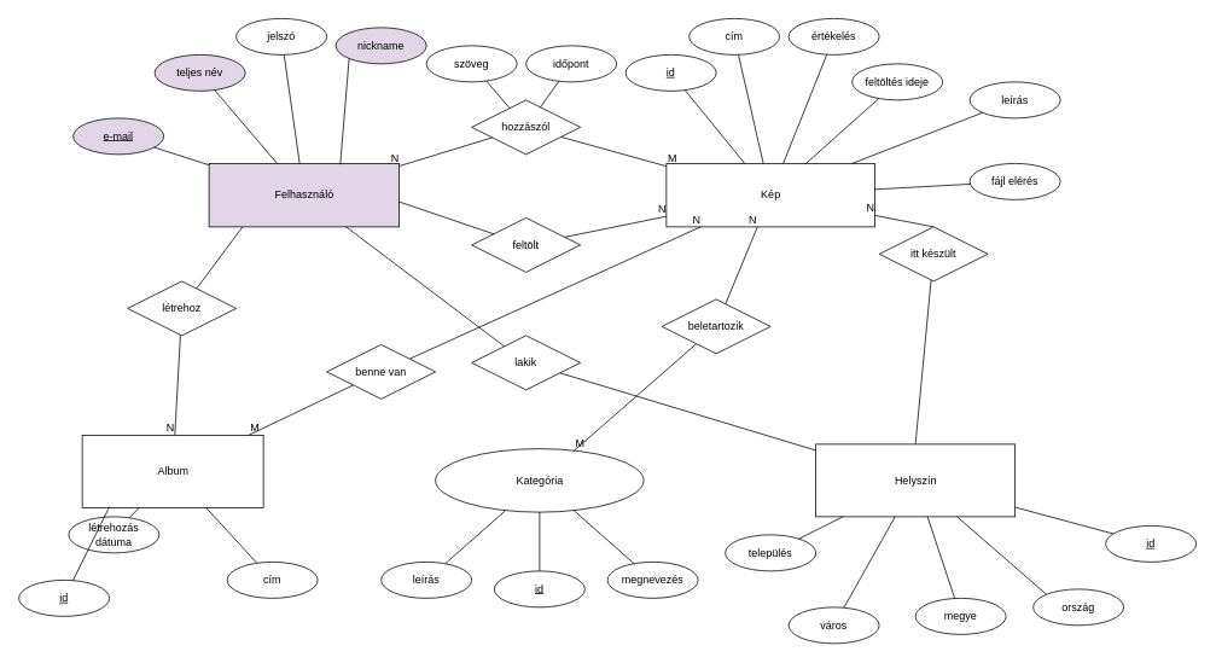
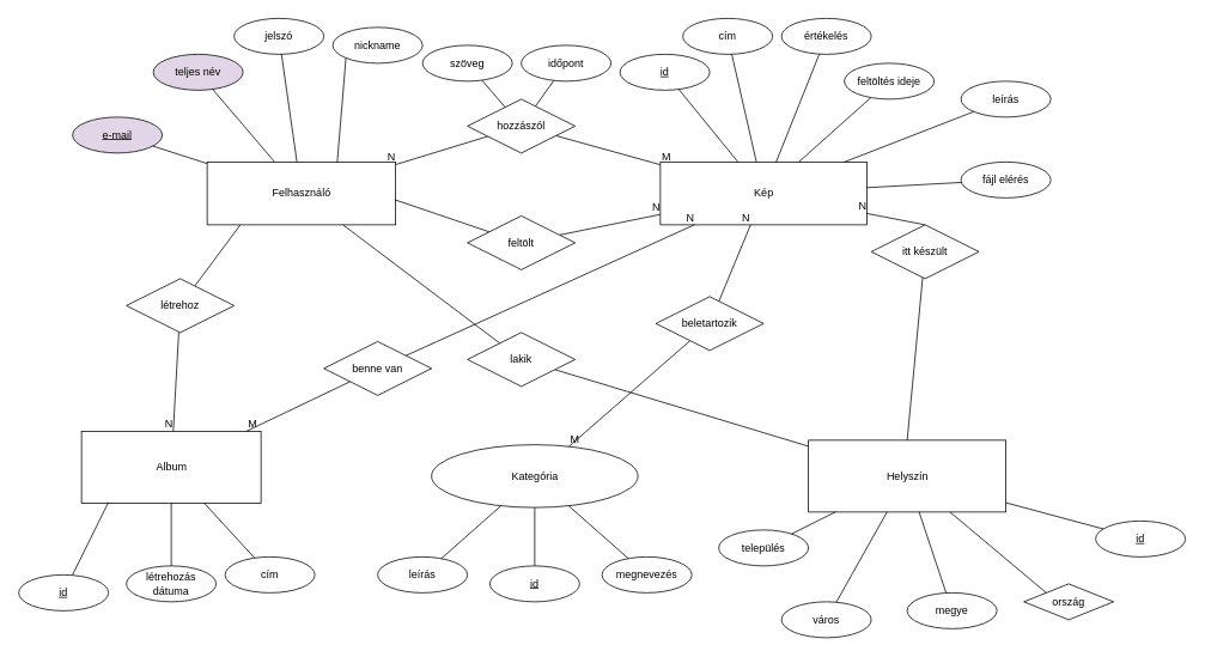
- <mxCell id="8" value="nickname" style="ellipse;whiteSpace=wrap;html=1;align=center;fillColor=#e1d5e7;" parent="1" vertex="1"><mxGeometry x="370" y="30" width="100" height="40" as="geometry" /></mxCell>
+ <mxCell id="8" value="nickname" style="ellipse;whiteSpace=wrap;html=1;align=center;" parent="1" vertex="1"><mxGeometry x="370" y="30" width="100" height="40" as="geometry" /></mxCell>
- <mxCell id="2" value="Felhasználó" style="html=1;dashed=0;whitespace=wrap;fillColor=#e1d5e7;" parent="1" vertex="1"><mxGeometry x="230" y="180" width="210" height="70" as="geometry" /></mxCell>
+ <mxCell id="2" value="Felhasználó" style="html=1;dashed=0;whitespace=wrap;" parent="1" vertex="1"><mxGeometry x="230" y="180" width="210" height="70" as="geometry" /></mxCell>
- <mxCell id="35" value="létrehozás dátuma" style="ellipse;whiteSpace=wrap;html=1;align=center;" parent="1" vertex="1"><mxGeometry x="75" y="570" width="100" height="40" as="geometry" /></mxCell>
+ <mxCell id="35" value="létrehozás dátuma" style="ellipse;whiteSpace=wrap;html=1;align=center;" parent="1" vertex="1"><mxGeometry x="140" y="630" width="100" height="40" as="geometry" /></mxCell>
- <mxCell id="28" value="ország" style="ellipse;whiteSpace=wrap;html=1;align=center;" parent="1" vertex="1"><mxGeometry x="1140" y="650" width="100" height="40" as="geometry" /></mxCell>
+ <mxCell id="28" value="ország" style="rhombus;whiteSpace=wrap;html=1;align=center;" parent="1" vertex="1"><mxGeometry x="1140" y="650" width="100" height="40" as="geometry" /></mxCell>
